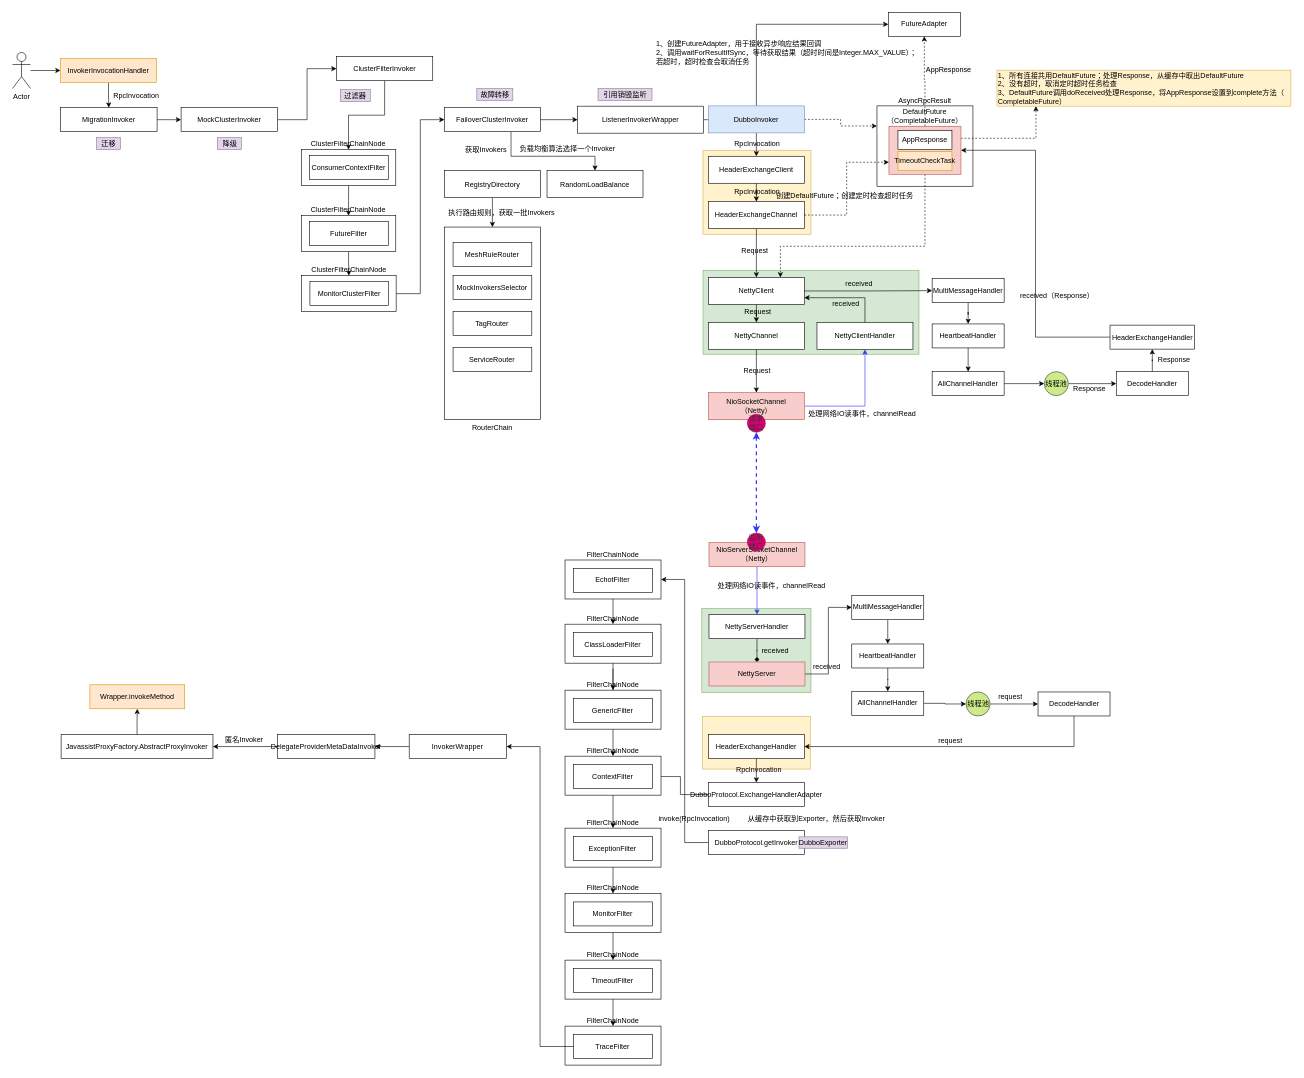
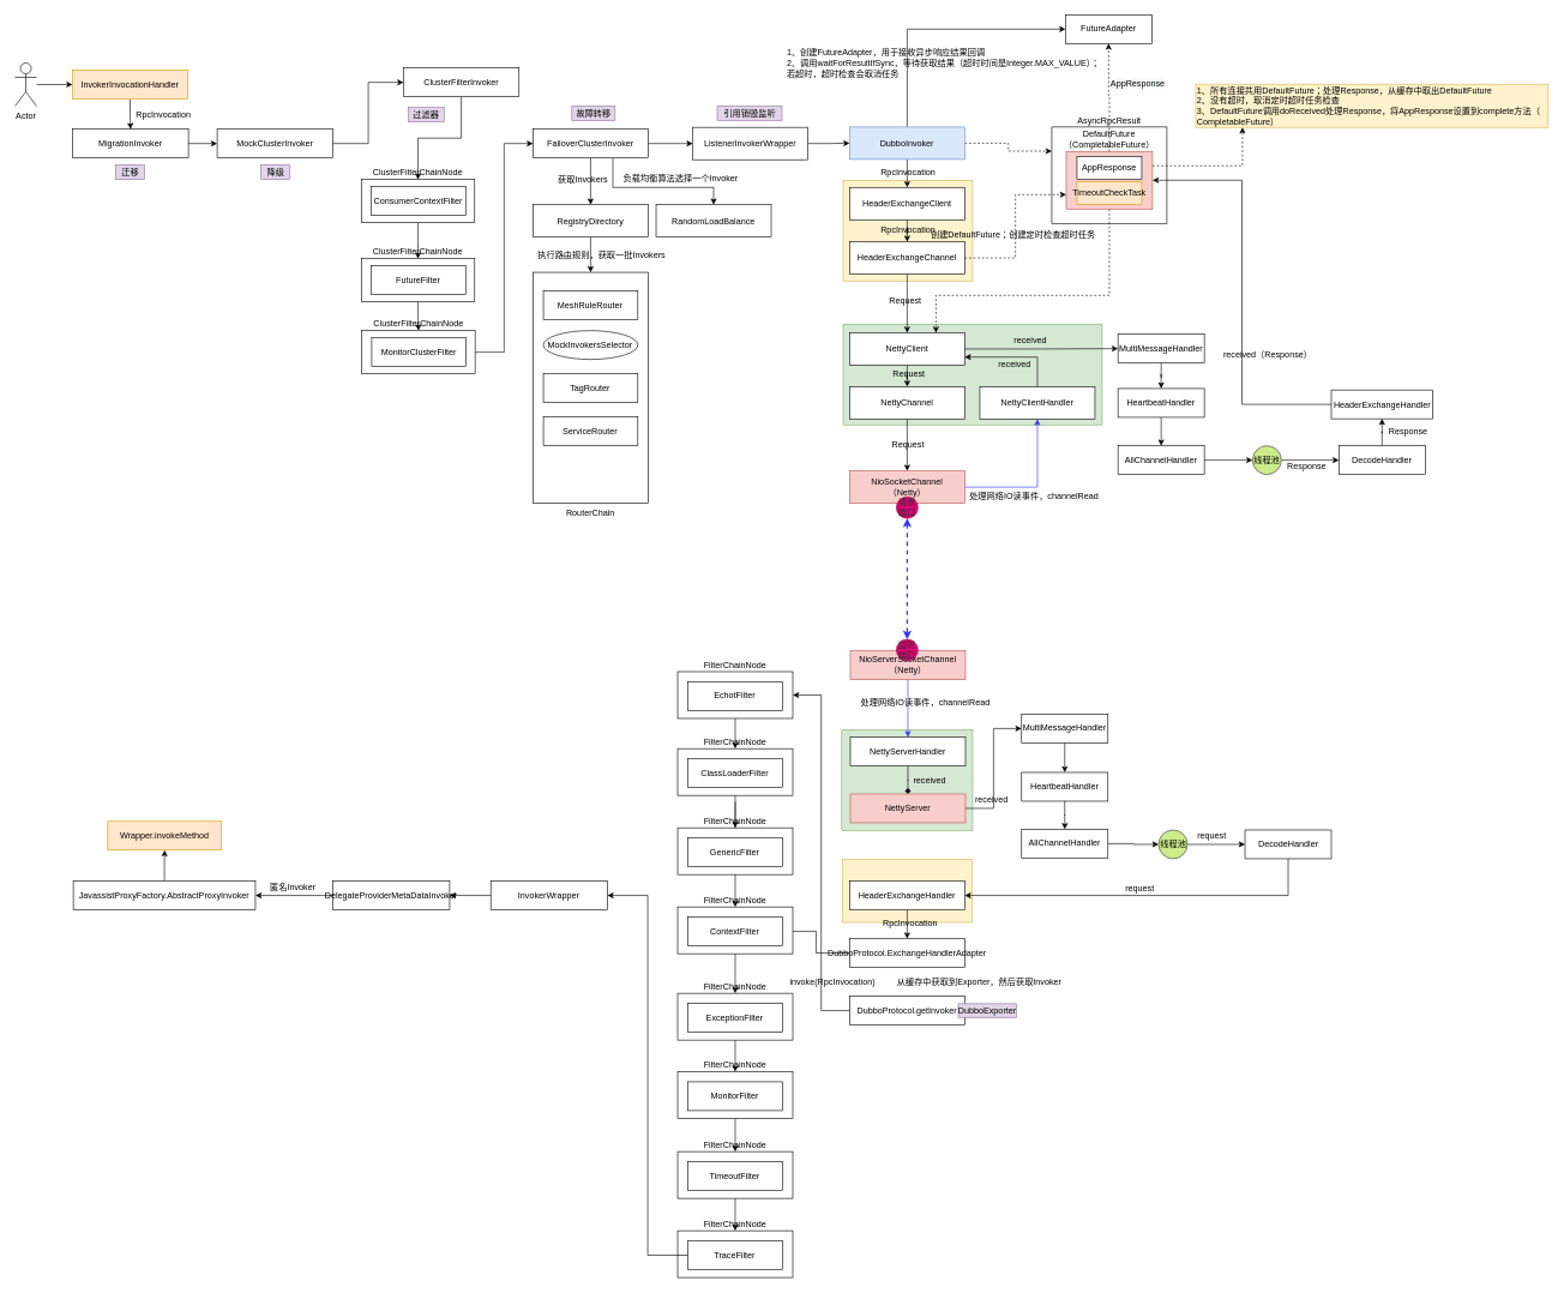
- <mxCell id="42" value="ListenerInvokerWrapper" style="rounded=0;whiteSpace=wrap;html=1;" parent="1" vertex="1"><mxGeometry x="962" y="176.5" width="210" height="45" as="geometry" /></mxCell>
+ <mxCell id="42" value="ListenerInvokerWrapper" style="rounded=0;whiteSpace=wrap;html=1;" parent="1" vertex="1"><mxGeometry x="962" y="176.5" width="160" height="45" as="geometry" /></mxCell>
+ <mxCell id="26" style="edgeStyle=orthogonalEdgeStyle;rounded=0;orthogonalLoop=1;jettySize=auto;html=1;entryX=0.5;entryY=0;entryDx=0;entryDy=0;" parent="1" source="29" target="31" edge="1"><mxGeometry relative="1" as="geometry" /></mxCell>
- <mxCell id="35" value="MockInvokersSelector" style="whiteSpace=wrap;html=1;" parent="1" vertex="1"><mxGeometry x="754.37" y="459" width="131.25" height="40" as="geometry" /></mxCell>
+ <mxCell id="35" value="MockInvokersSelector" style="ellipse;whiteSpace=wrap;html=1;" parent="1" vertex="1"><mxGeometry x="754.37" y="459" width="131.25" height="40" as="geometry" /></mxCell>
